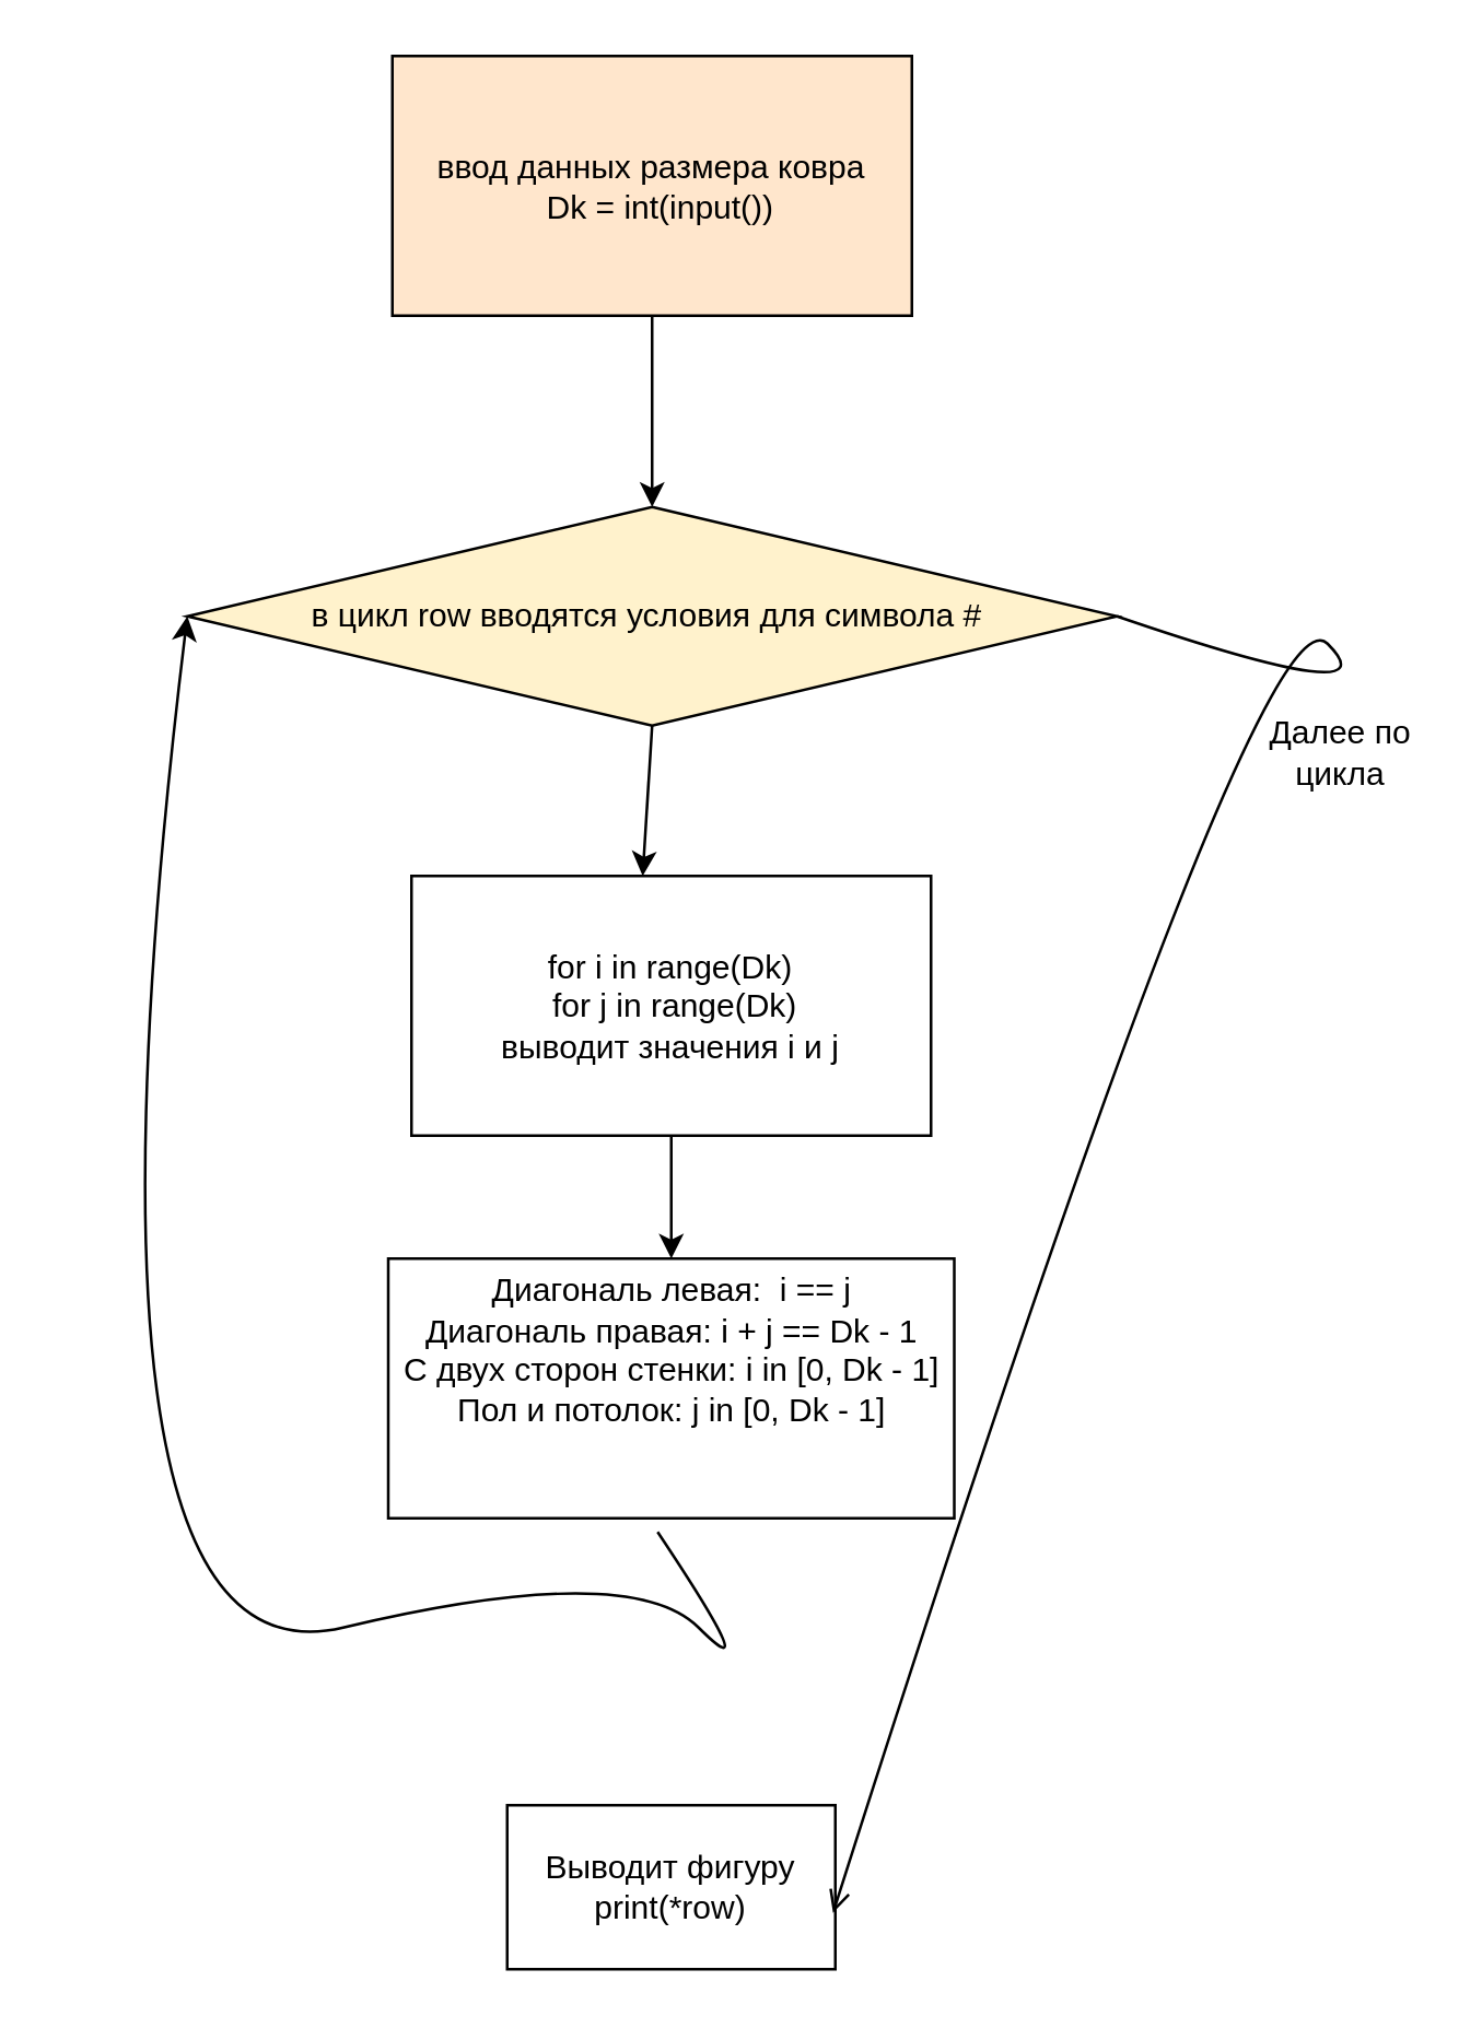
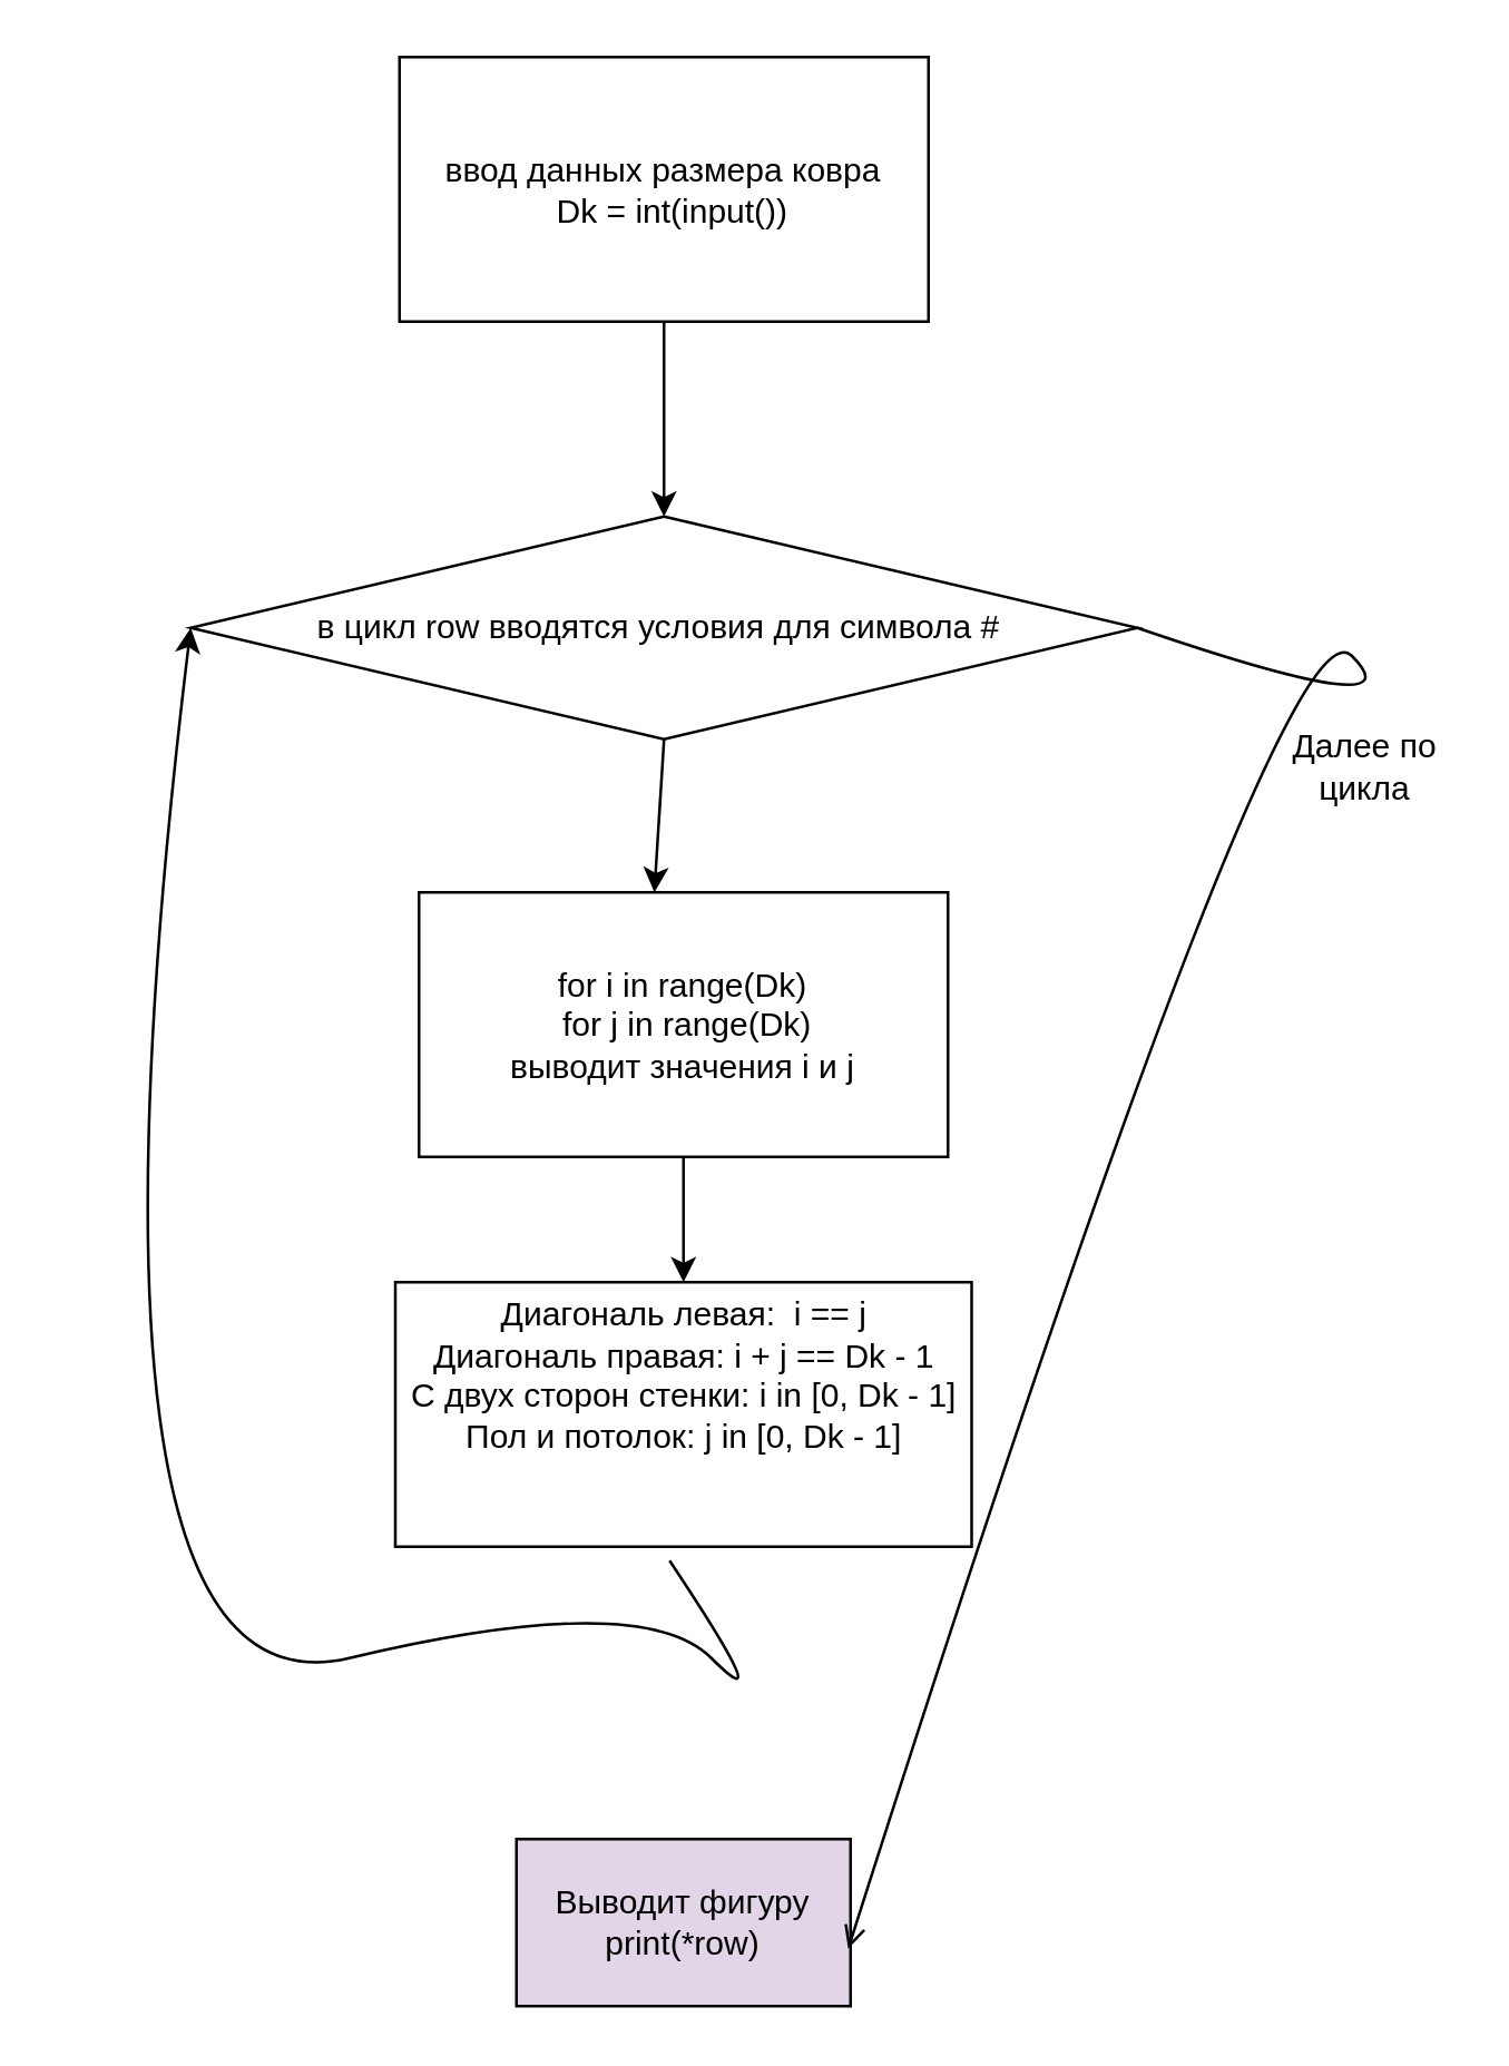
- <mxCell id="2" value="ввод данных размера ковра&lt;div&gt;&amp;nbsp;&amp;nbsp;Dk = int(input())&lt;/div&gt;" style="rounded=0;whiteSpace=wrap;html=1;fillColor=#ffe6cc;" parent="1" vertex="1"><mxGeometry x="143" y="20" width="190" height="95" as="geometry" /></mxCell>
+ <mxCell id="2" value="ввод данных размера ковра&lt;div&gt;&amp;nbsp;&amp;nbsp;Dk = int(input())&lt;/div&gt;" style="rounded=0;whiteSpace=wrap;html=1;" parent="1" vertex="1"><mxGeometry x="143" y="20" width="190" height="95" as="geometry" /></mxCell>
- <mxCell id="8" value="в цикл row вводятся условия для символа #&amp;nbsp;" style="rhombus;whiteSpace=wrap;html=1;fillColor=#fff2cc;" vertex="1" parent="1"><mxGeometry x="68" y="185" width="340" height="80" as="geometry" /></mxCell>
+ <mxCell id="8" value="в цикл row вводятся условия для символа #&amp;nbsp;" style="rhombus;whiteSpace=wrap;html=1;" vertex="1" parent="1"><mxGeometry x="68" y="185" width="340" height="80" as="geometry" /></mxCell>
- <mxCell id="9" value="Выводит фигуру&lt;div&gt;print(*row)&lt;br&gt;&lt;/div&gt;" style="rounded=0;whiteSpace=wrap;html=1;" vertex="1" parent="1"><mxGeometry x="185" y="660" width="120" height="60" as="geometry" /></mxCell>
+ <mxCell id="9" value="Выводит фигуру&lt;div&gt;print(*row)&lt;br&gt;&lt;/div&gt;" style="rounded=0;whiteSpace=wrap;html=1;fillColor=#e1d5e7;" vertex="1" parent="1"><mxGeometry x="185" y="660" width="120" height="60" as="geometry" /></mxCell>
